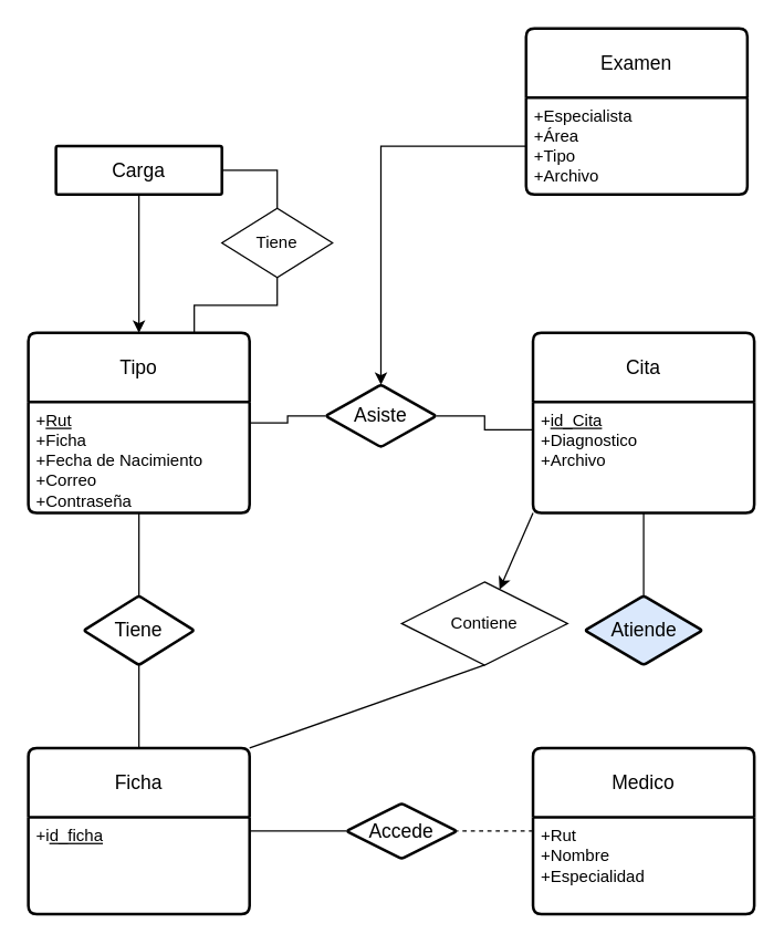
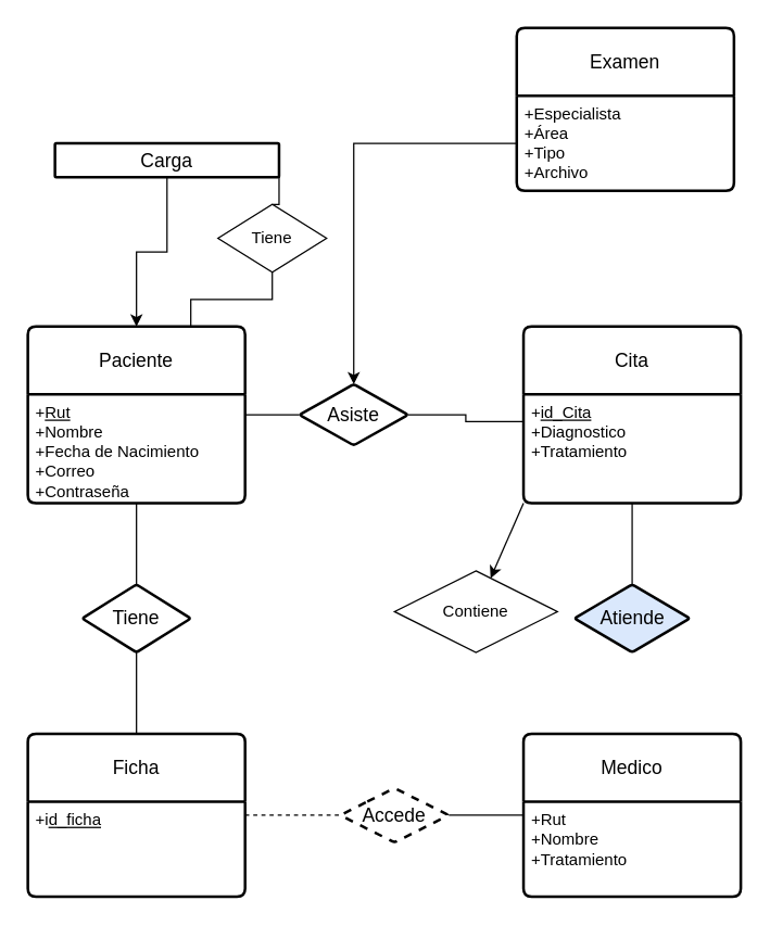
- <mxCell id="29" value="Carga" style="whiteSpace=wrap;html=1;fontSize=14;fontStyle=0;startSize=50;rounded=1;strokeWidth=2;shadow=0;dashed=0;arcSize=4;" vertex="1" parent="1"><mxGeometry x="40" y="105" width="120" height="35" as="geometry" /></mxCell>
+ <mxCell id="29" value="Carga" style="whiteSpace=wrap;html=1;fontSize=14;fontStyle=0;startSize=50;rounded=1;strokeWidth=2;shadow=0;dashed=0;arcSize=4;" vertex="1" parent="1"><mxGeometry x="40" y="105" width="165" height="25" as="geometry" /></mxCell>
- <mxCell id="4" value="Tipo" style="swimlane;childLayout=stackLayout;horizontal=1;startSize=50;horizontalStack=0;rounded=1;fontSize=14;fontStyle=0;strokeWidth=2;resizeParent=0;resizeLast=1;shadow=0;dashed=0;align=center;arcSize=4;whiteSpace=wrap;html=1;" vertex="1" parent="1"><mxGeometry x="20" y="240" width="160" height="130" as="geometry" /></mxCell>
+ <mxCell id="4" value="Paciente" style="swimlane;childLayout=stackLayout;horizontal=1;startSize=50;horizontalStack=0;rounded=1;fontSize=14;fontStyle=0;strokeWidth=2;resizeParent=0;resizeLast=1;shadow=0;dashed=0;align=center;arcSize=4;whiteSpace=wrap;html=1;" vertex="1" parent="1"><mxGeometry x="20" y="240" width="160" height="130" as="geometry" /></mxCell>
- <mxCell id="20" value="Asiste" style="rhombus;whiteSpace=wrap;html=1;fontSize=14;fontStyle=0;startSize=50;rounded=1;strokeWidth=2;shadow=0;dashed=0;arcSize=4;" vertex="1" parent="1"><mxGeometry x="235" y="277.5" width="80" height="45" as="geometry" /></mxCell>
+ <mxCell id="20" value="Asiste" style="rhombus;whiteSpace=wrap;html=1;fontSize=14;fontStyle=0;startSize=50;rounded=1;strokeWidth=2;shadow=0;dashed=0;arcSize=4;" vertex="1" parent="1"><mxGeometry x="220" y="282.5" width="80" height="45" as="geometry" /></mxCell>
- <mxCell id="10" value="&lt;div&gt;+&lt;u&gt;id_Cita&lt;/u&gt;&lt;/div&gt;+Diagnostico&lt;br&gt;+Archivo&lt;div&gt;&lt;br&gt;&lt;/div&gt;" style="align=left;strokeColor=none;fillColor=none;spacingLeft=4;fontSize=12;verticalAlign=top;resizable=0;rotatable=0;part=1;html=1;" vertex="1" parent="9"><mxGeometry y="50" width="160" height="80" as="geometry" /></mxCell>
+ <mxCell id="10" value="&lt;div&gt;+&lt;u&gt;id_Cita&lt;/u&gt;&lt;/div&gt;+Diagnostico&lt;br&gt;+Tratamiento&lt;div&gt;&lt;br&gt;&lt;/div&gt;" style="align=left;strokeColor=none;fillColor=none;spacingLeft=4;fontSize=12;verticalAlign=top;resizable=0;rotatable=0;part=1;html=1;" vertex="1" parent="9"><mxGeometry y="50" width="160" height="80" as="geometry" /></mxCell>
- <mxCell id="5" value="+&lt;u&gt;Rut&lt;/u&gt;&lt;br&gt;+Ficha&lt;br&gt;+Fecha de Nacimiento&lt;div&gt;+Correo&lt;/div&gt;&lt;div&gt;+Contraseña&lt;/div&gt;" style="align=left;strokeColor=none;fillColor=none;spacingLeft=4;fontSize=12;verticalAlign=top;resizable=0;rotatable=0;part=1;html=1;" vertex="1" parent="4"><mxGeometry y="50" width="160" height="80" as="geometry" /></mxCell>
+ <mxCell id="5" value="+&lt;u&gt;Rut&lt;/u&gt;&lt;br&gt;+Nombre&lt;br&gt;+Fecha de Nacimiento&lt;div&gt;+Correo&lt;/div&gt;&lt;div&gt;+Contraseña&lt;/div&gt;" style="align=left;strokeColor=none;fillColor=none;spacingLeft=4;fontSize=12;verticalAlign=top;resizable=0;rotatable=0;part=1;html=1;" vertex="1" parent="4"><mxGeometry y="50" width="160" height="80" as="geometry" /></mxCell>
- <mxCell id="25" style="rounded=0;orthogonalLoop=1;jettySize=auto;html=1;exitX=0.5;exitY=1;exitDx=0;exitDy=0;entryX=1;entryY=0;entryDx=0;entryDy=0;endArrow=none;endFill=0;" edge="1" parent="1" source="26" target="13"><mxGeometry relative="1" as="geometry" /></mxCell>
- <mxCell id="12" style="edgeStyle=orthogonalEdgeStyle;rounded=0;orthogonalLoop=1;jettySize=auto;html=1;entryX=0;entryY=0.5;entryDx=0;entryDy=0;endArrow=none;endFill=0;" edge="1" parent="1" source="13" target="22"><mxGeometry relative="1" as="geometry" /></mxCell>
+ <mxCell id="12" style="edgeStyle=orthogonalEdgeStyle;rounded=0;orthogonalLoop=1;jettySize=auto;html=1;entryX=0;entryY=0.5;entryDx=0;entryDy=0;endArrow=none;endFill=0;dashed=1;" edge="1" parent="1" source="13" target="22"><mxGeometry relative="1" as="geometry" /></mxCell>
- <mxCell id="22" value="Accede" style="rhombus;whiteSpace=wrap;html=1;fontSize=14;fontStyle=0;startSize=50;rounded=1;strokeWidth=2;shadow=0;dashed=0;arcSize=4;" vertex="1" parent="1"><mxGeometry x="250" y="580" width="80" height="40" as="geometry" /></mxCell>
+ <mxCell id="22" value="Accede" style="rhombus;whiteSpace=wrap;html=1;fontSize=14;fontStyle=0;startSize=50;rounded=1;strokeWidth=2;shadow=0;dashed=1;arcSize=4;" vertex="1" parent="1"><mxGeometry x="250" y="580" width="80" height="40" as="geometry" /></mxCell>
- <mxCell id="6" value="" style="edgeStyle=orthogonalEdgeStyle;rounded=0;orthogonalLoop=1;jettySize=auto;html=1;endArrow=none;endFill=0;dashed=1;" edge="1" parent="1" source="7" target="22"><mxGeometry relative="1" as="geometry" /></mxCell>
+ <mxCell id="6" value="" style="edgeStyle=orthogonalEdgeStyle;rounded=0;orthogonalLoop=1;jettySize=auto;html=1;endArrow=none;endFill=0;" edge="1" parent="1" source="7" target="22"><mxGeometry relative="1" as="geometry" /></mxCell>
- <mxCell id="8" value="+Rut&lt;br&gt;+Nombre&lt;br&gt;&lt;div&gt;+Especialidad&lt;/div&gt;" style="align=left;strokeColor=none;fillColor=none;spacingLeft=4;fontSize=12;verticalAlign=top;resizable=0;rotatable=0;part=1;html=1;" vertex="1" parent="7"><mxGeometry y="50" width="160" height="70" as="geometry" /></mxCell>
+ <mxCell id="8" value="+Rut&lt;br&gt;+Nombre&lt;br&gt;&lt;div&gt;+Tratamiento&lt;/div&gt;" style="align=left;strokeColor=none;fillColor=none;spacingLeft=4;fontSize=12;verticalAlign=top;resizable=0;rotatable=0;part=1;html=1;" vertex="1" parent="7"><mxGeometry y="50" width="160" height="70" as="geometry" /></mxCell>
